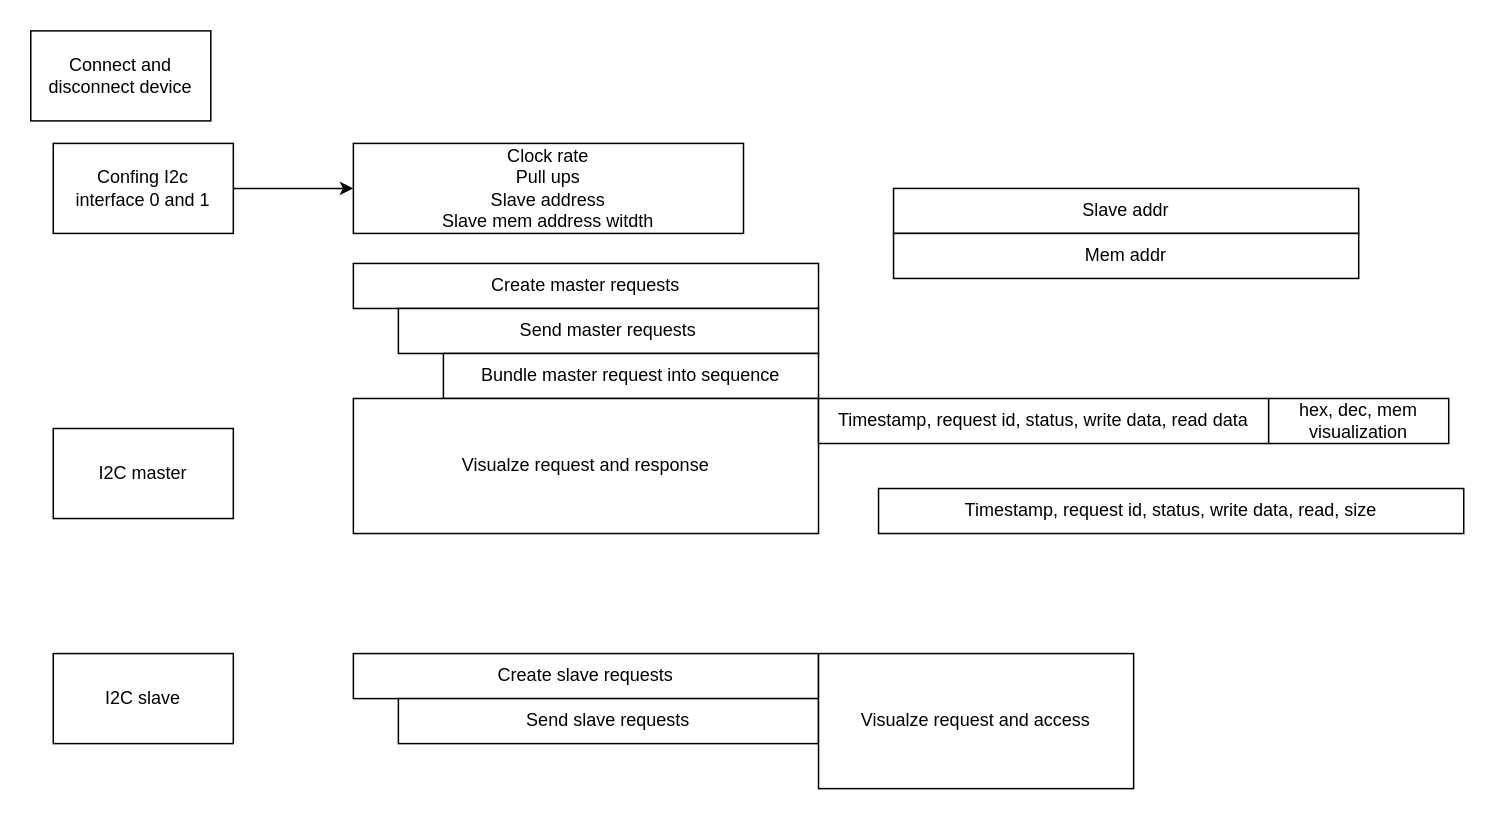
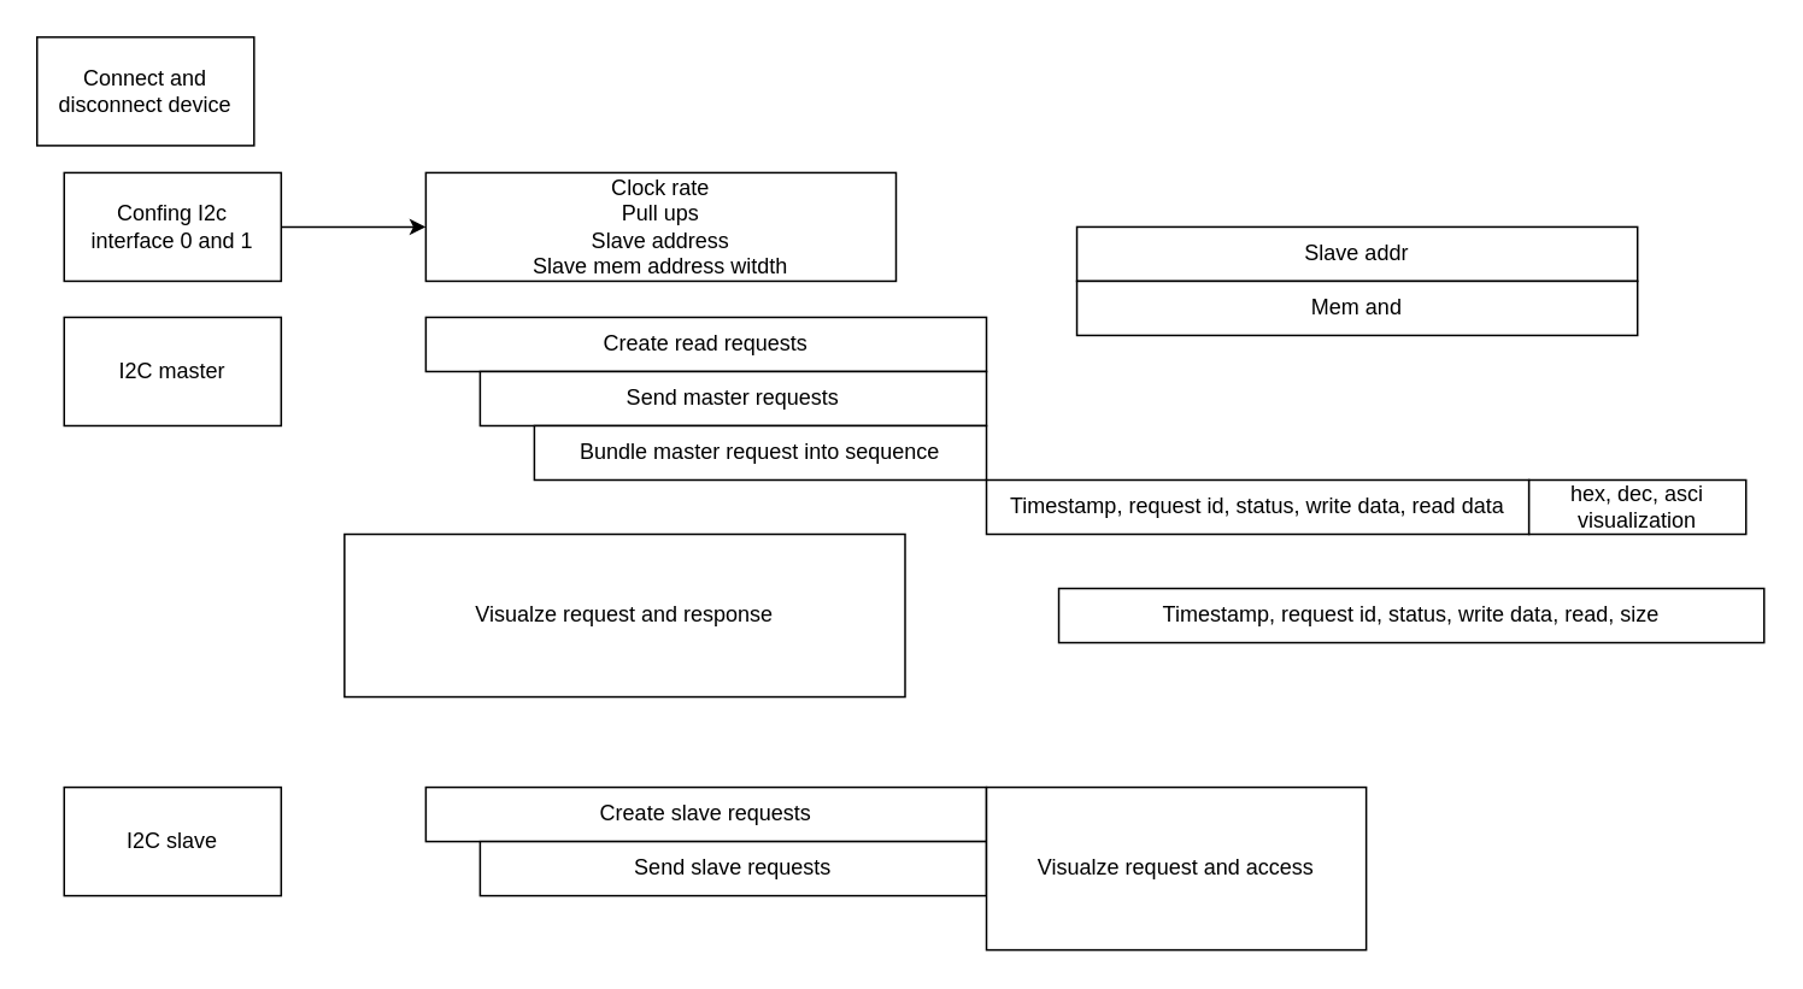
- <mxCell id="16" value="Mem addr" style="rounded=0;whiteSpace=wrap;html=1;" parent="1" vertex="1"><mxGeometry x="595" y="155" width="310" height="30" as="geometry" /></mxCell>
+ <mxCell id="16" value="Mem and" style="rounded=0;whiteSpace=wrap;html=1;" parent="1" vertex="1"><mxGeometry x="595" y="155" width="310" height="30" as="geometry" /></mxCell>
- <mxCell id="8" value="Create master requests" style="rounded=0;whiteSpace=wrap;html=1;" parent="1" vertex="1"><mxGeometry x="235" y="175" width="310" height="30" as="geometry" /></mxCell>
+ <mxCell id="8" value="Create read requests" style="rounded=0;whiteSpace=wrap;html=1;" parent="1" vertex="1"><mxGeometry x="235" y="175" width="310" height="30" as="geometry" /></mxCell>
- <mxCell id="19" value="hex, dec, mem visualization" style="rounded=0;whiteSpace=wrap;html=1;" parent="1" vertex="1"><mxGeometry x="845" y="265" width="120" height="30" as="geometry" /></mxCell>
+ <mxCell id="19" value="hex, dec, asci visualization" style="rounded=0;whiteSpace=wrap;html=1;" parent="1" vertex="1"><mxGeometry x="845" y="265" width="120" height="30" as="geometry" /></mxCell>
- <mxCell id="12" value="Visualze request and response" style="rounded=0;whiteSpace=wrap;html=1;" parent="1" vertex="1"><mxGeometry x="235" y="265" width="310" height="90" as="geometry" /></mxCell>
+ <mxCell id="12" value="Visualze request and response" style="rounded=0;whiteSpace=wrap;html=1;" parent="1" vertex="1"><mxGeometry x="190" y="295" width="310" height="90" as="geometry" /></mxCell>
- <mxCell id="6" value="I2C master" style="rounded=0;whiteSpace=wrap;html=1;" parent="1" vertex="1"><mxGeometry x="35" y="285" width="120" height="60" as="geometry" /></mxCell>
+ <mxCell id="6" value="I2C master" style="rounded=0;whiteSpace=wrap;html=1;" parent="1" vertex="1"><mxGeometry x="35" y="175" width="120" height="60" as="geometry" /></mxCell>
